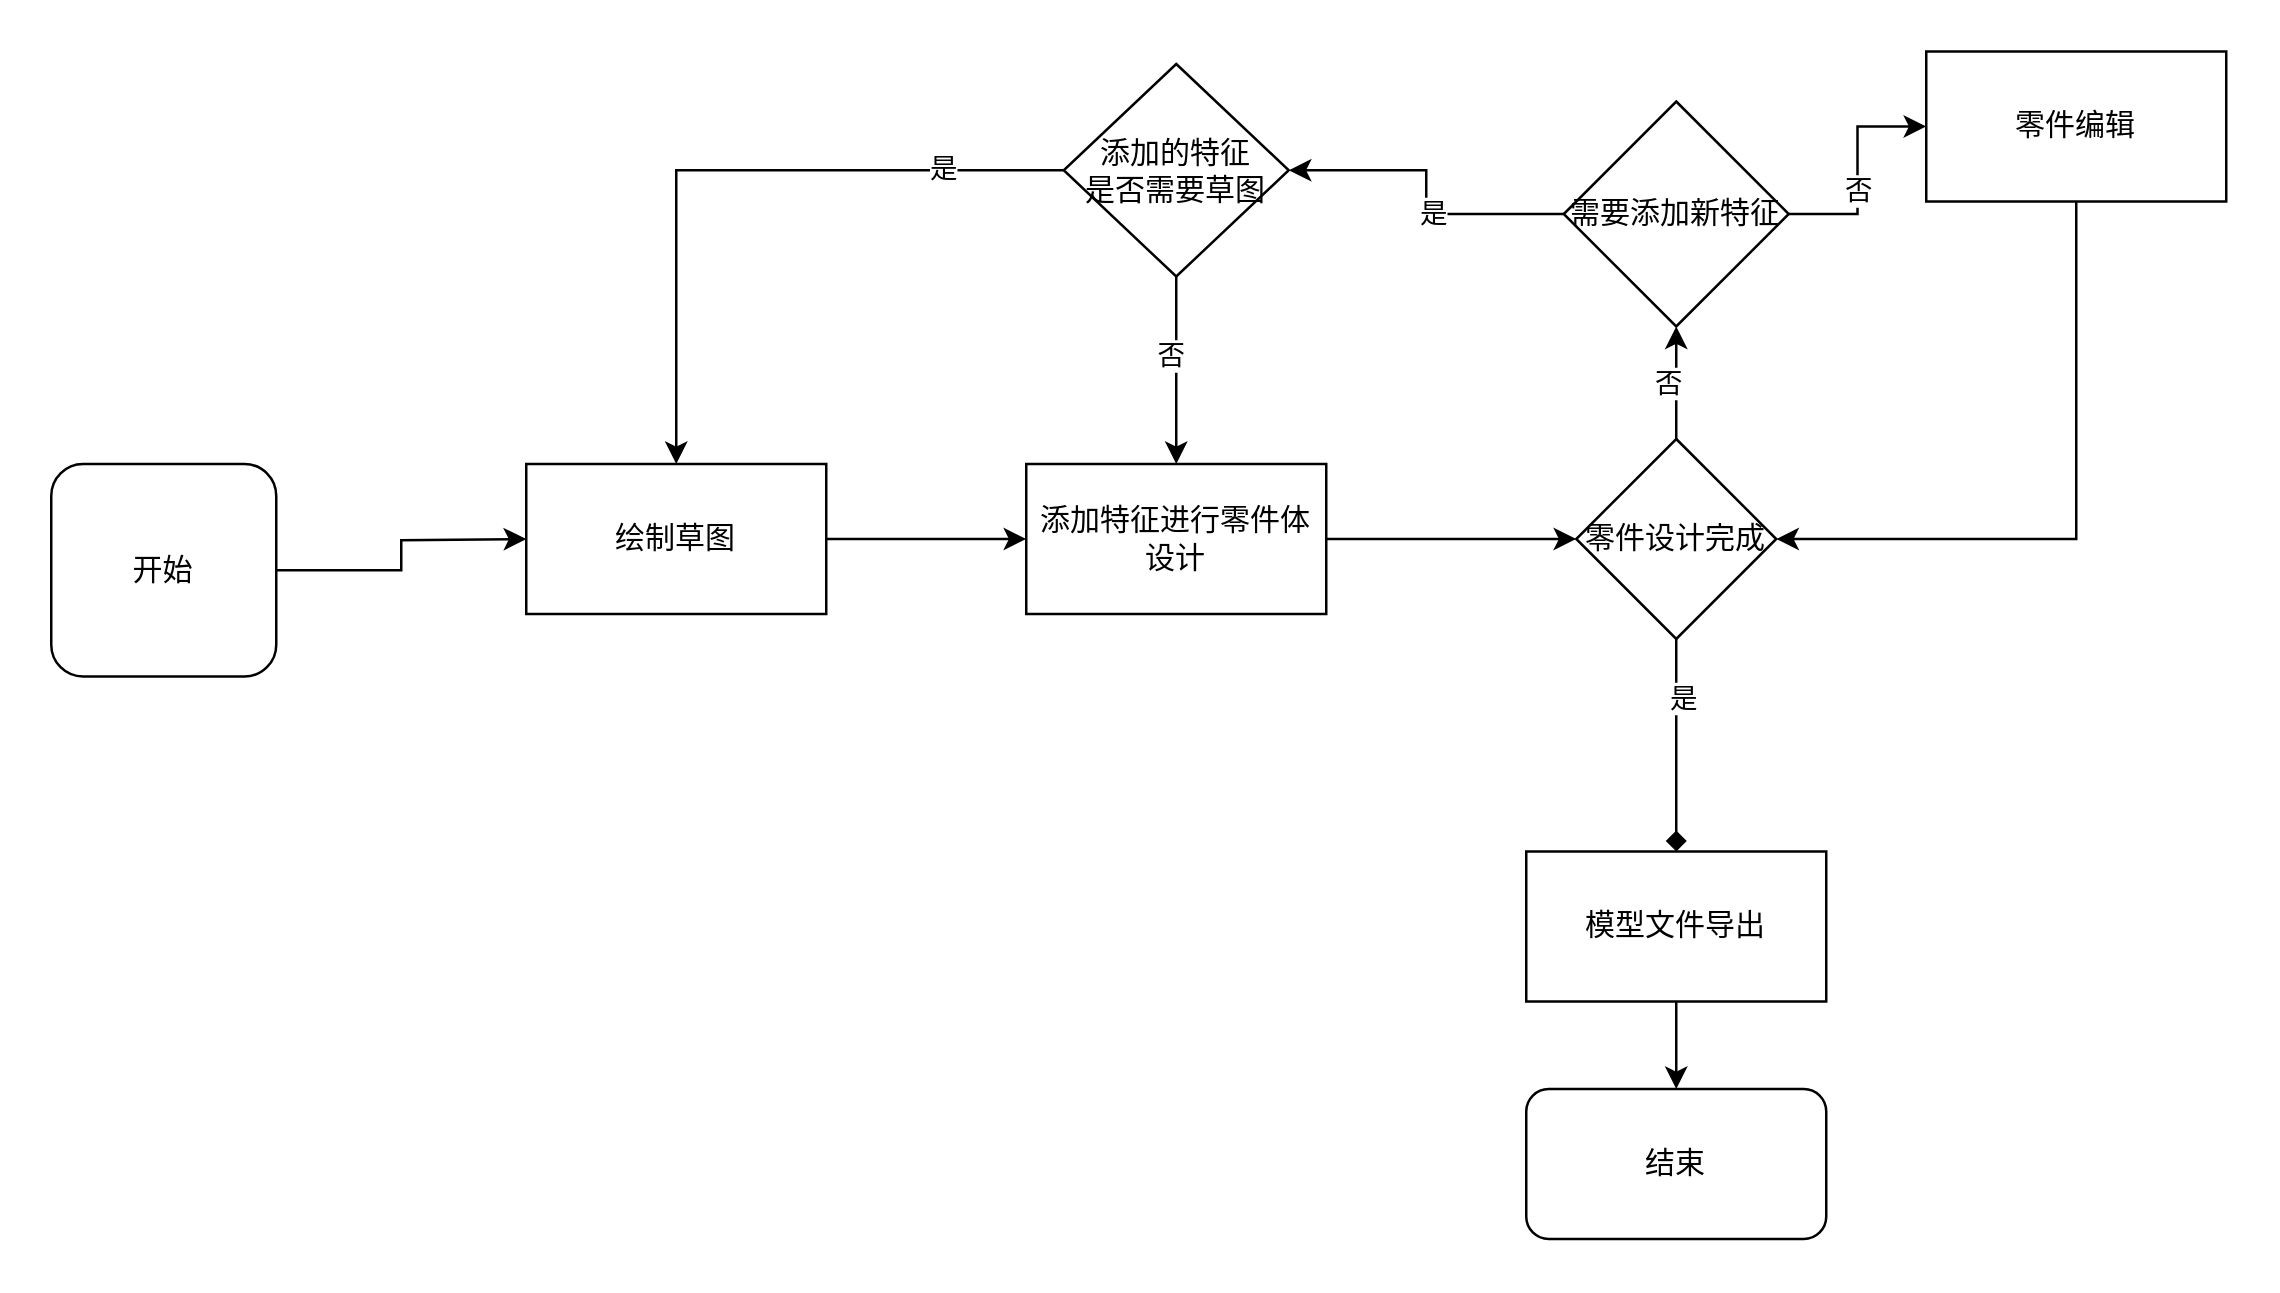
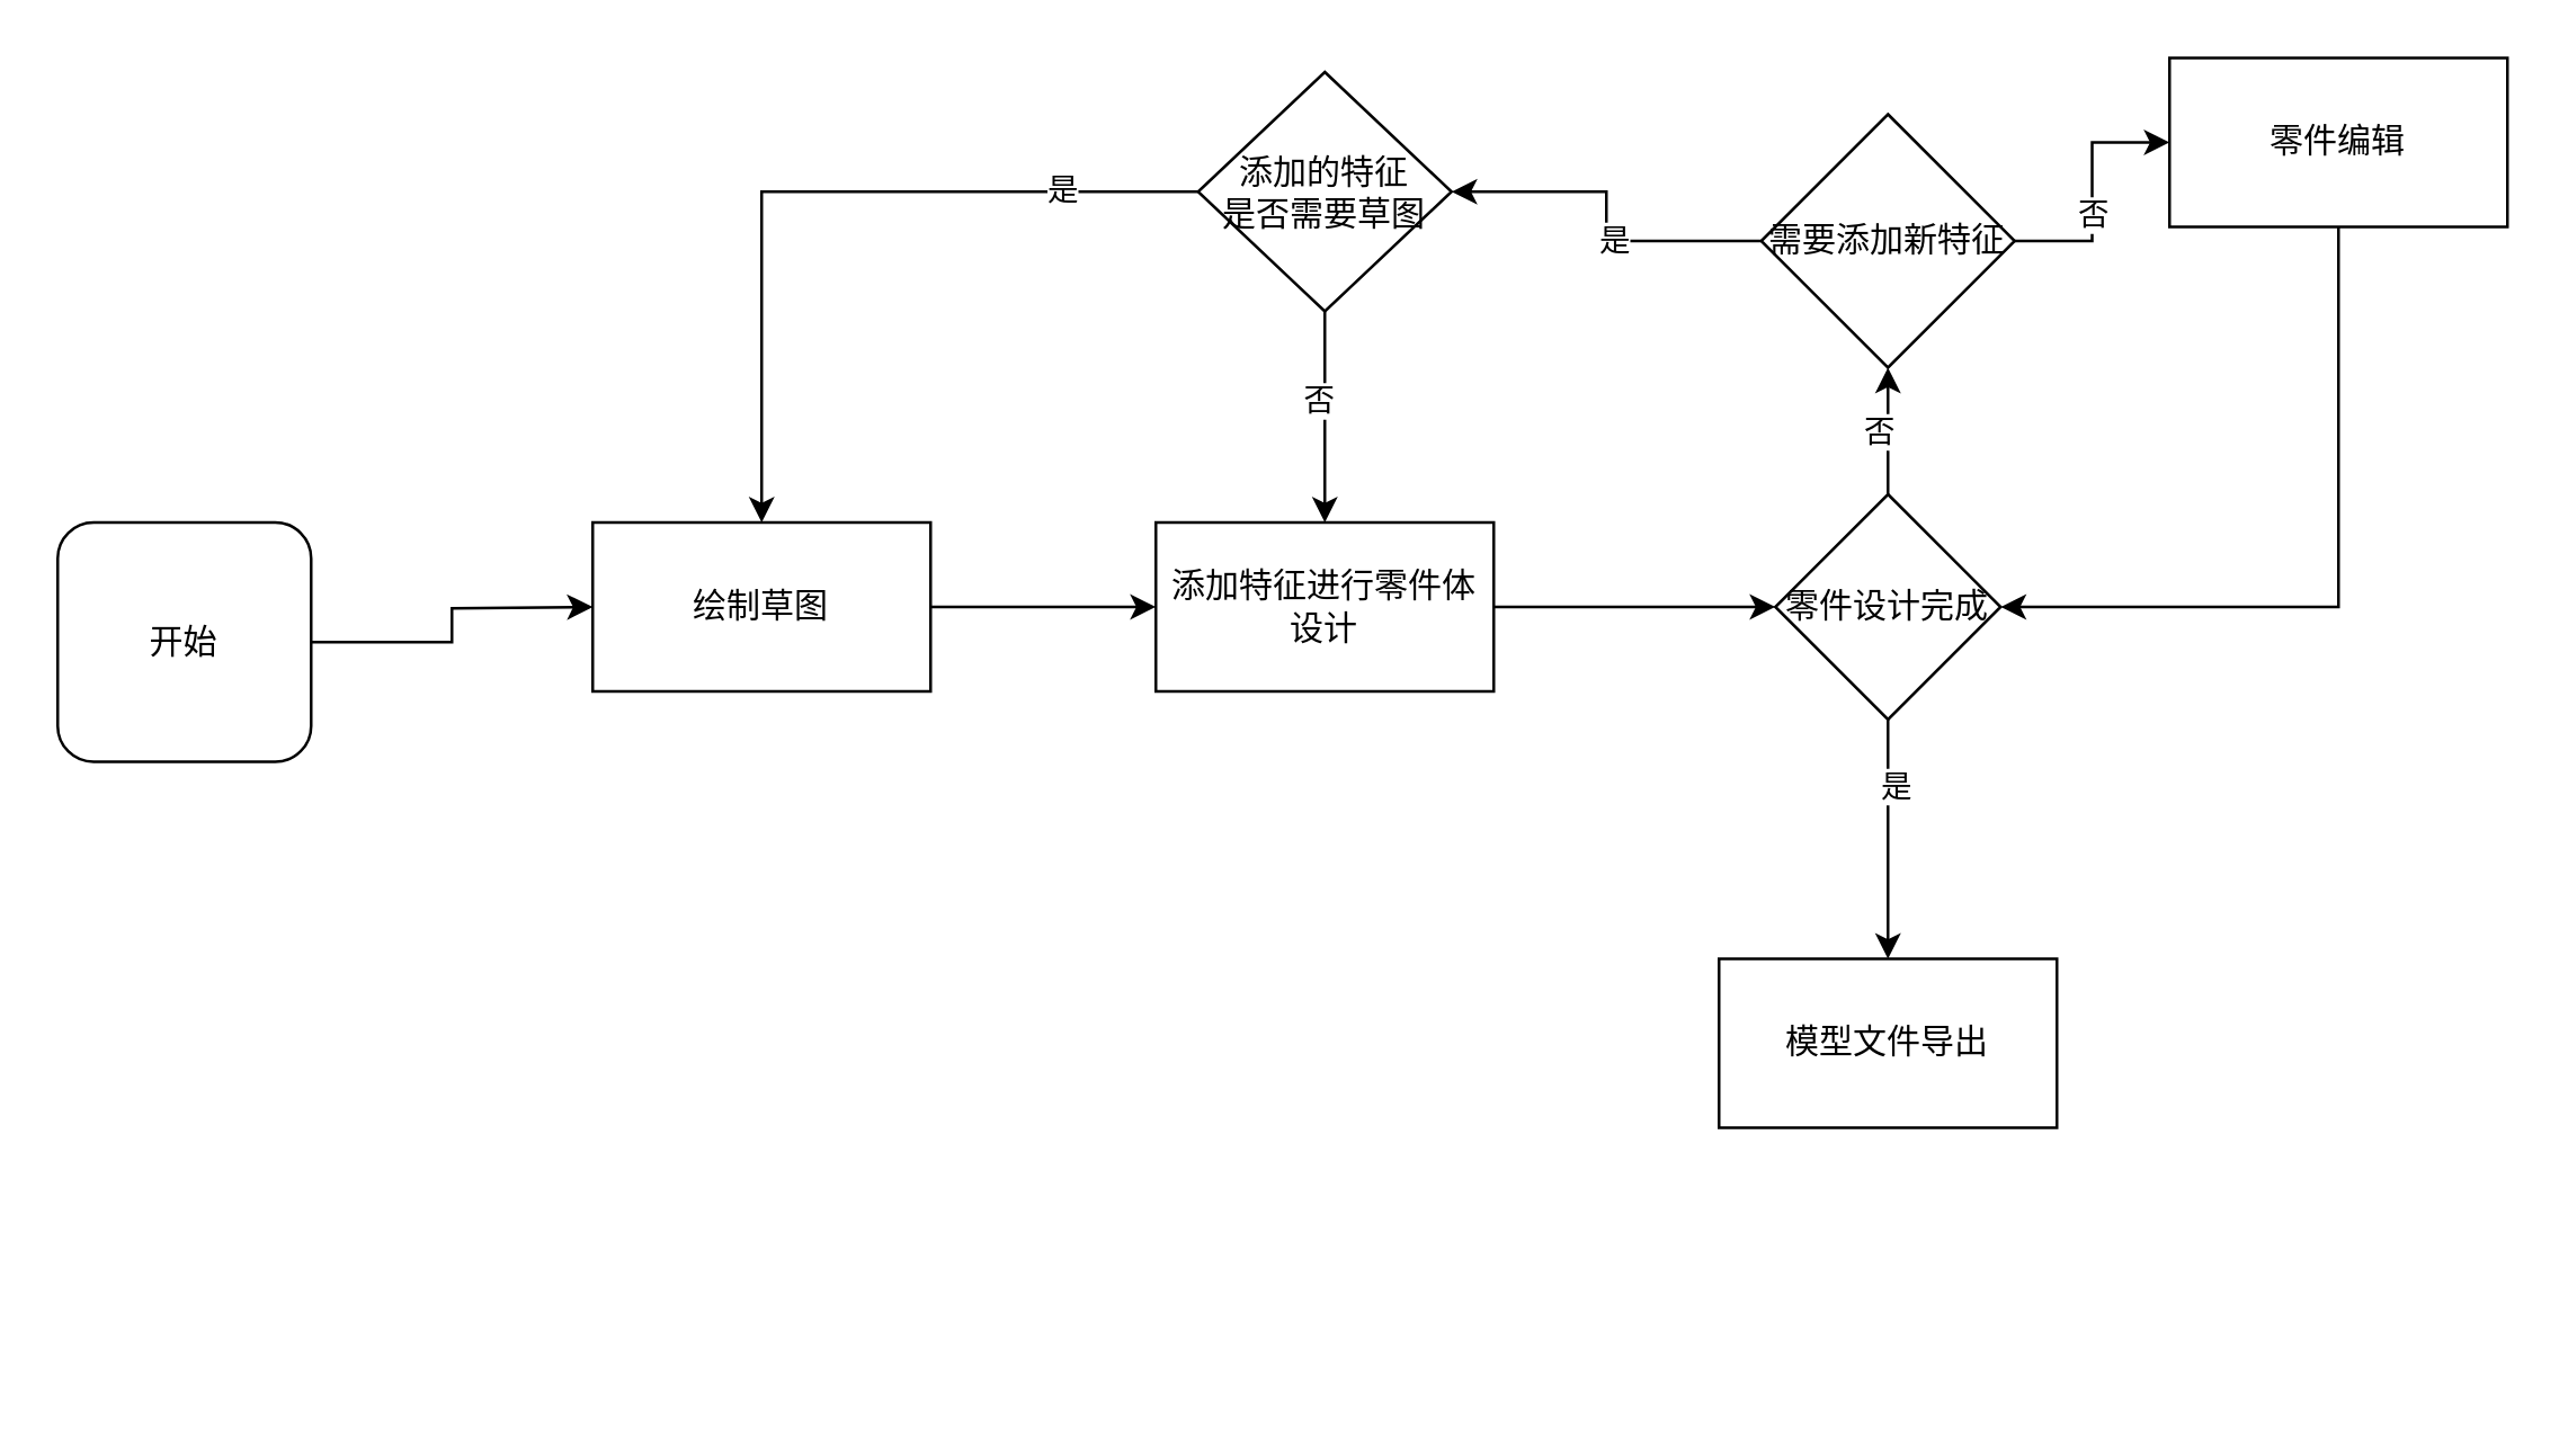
- <mxCell id="10" style="edgeStyle=orthogonalEdgeStyle;rounded=0;orthogonalLoop=1;jettySize=auto;html=1;endArrow=diamond;" parent="1" source="12" target="14" edge="1"><mxGeometry relative="1" as="geometry" /></mxCell>
+ <mxCell id="10" style="edgeStyle=orthogonalEdgeStyle;rounded=0;orthogonalLoop=1;jettySize=auto;html=1;" parent="1" source="12" target="14" edge="1"><mxGeometry relative="1" as="geometry" /></mxCell>
- <mxCell id="13" style="edgeStyle=orthogonalEdgeStyle;rounded=0;orthogonalLoop=1;jettySize=auto;html=1;entryX=0.5;entryY=0;entryDx=0;entryDy=0;" parent="1" source="14" target="15" edge="1"><mxGeometry relative="1" as="geometry" /></mxCell>
- <mxCell id="15" value="结束" style="rounded=1;whiteSpace=wrap;html=1;" parent="1" vertex="1"><mxGeometry x="610" y="435" width="120" height="60" as="geometry" /></mxCell>
